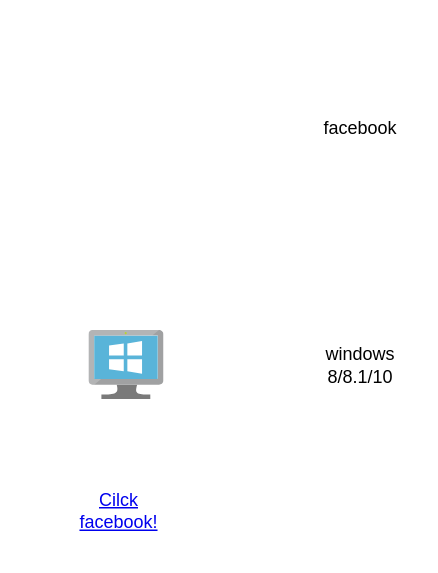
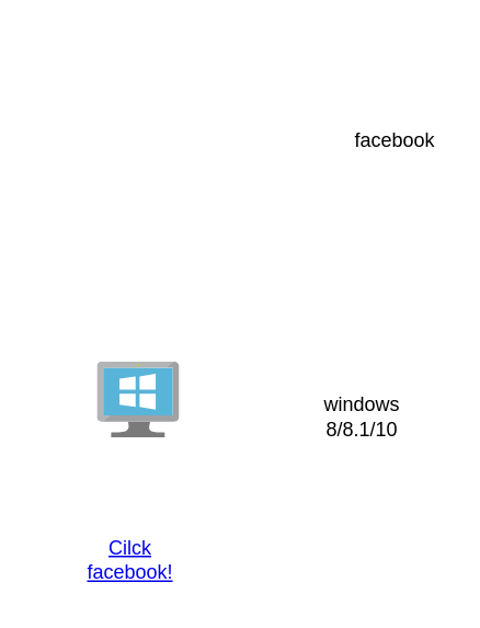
- <mxCell id="5" value="windows 8/8.1/10" style="text;html=1;strokeColor=none;fillColor=none;align=center;verticalAlign=middle;whiteSpace=wrap;rounded=0;" vertex="1" parent="1"><mxGeometry x="210" y="228" width="60" height="30" as="geometry" /></mxCell>
+ <mxCell id="5" value="windows 8/8.1/10" style="text;html=1;strokeColor=none;fillColor=none;align=center;verticalAlign=middle;whiteSpace=wrap;rounded=0;" vertex="1" parent="1"><mxGeometry x="190" y="238" width="60" height="30" as="geometry" /></mxCell>
